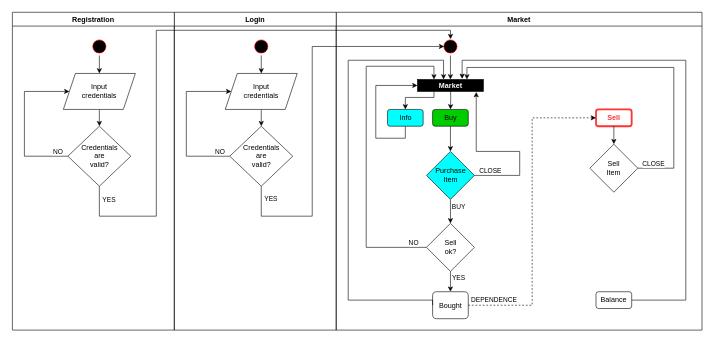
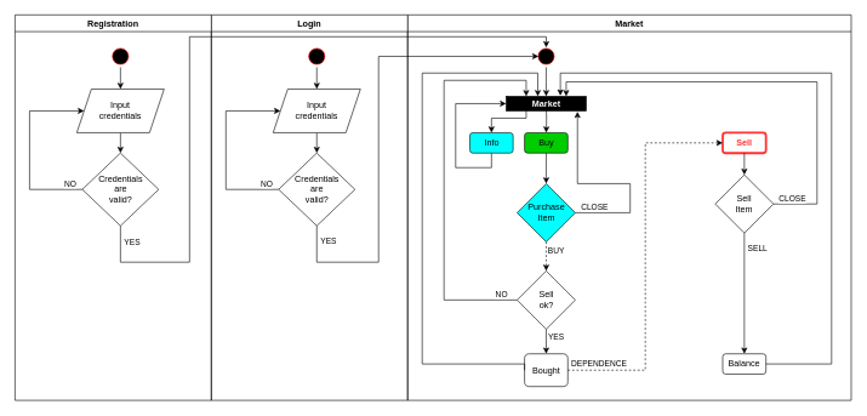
- <mxCell id="15" style="edgeStyle=orthogonalEdgeStyle;rounded=0;orthogonalLoop=1;jettySize=auto;html=1;exitX=0.5;exitY=1;exitDx=0;exitDy=0;entryX=0.5;entryY=0;entryDx=0;entryDy=0;" parent="2" source="17" target="13" edge="1"><mxGeometry relative="1" as="geometry" /></mxCell>
+ <mxCell id="15" style="edgeStyle=orthogonalEdgeStyle;rounded=0;orthogonalLoop=1;jettySize=auto;html=1;exitX=0.5;exitY=1;exitDx=0;exitDy=0;entryX=0.5;entryY=0;entryDx=0;entryDy=0;dashed=1;" parent="2" source="17" target="13" edge="1"><mxGeometry relative="1" as="geometry" /></mxCell>
+ <mxCell id="31" style="edgeStyle=orthogonalEdgeStyle;rounded=0;orthogonalLoop=1;jettySize=auto;html=1;exitX=0.5;exitY=1;exitDx=0;exitDy=0;entryX=0.5;entryY=0;entryDx=0;entryDy=0;" parent="2" source="26" target="29" edge="1"><mxGeometry relative="1" as="geometry" /></mxCell>
+ <mxCell id="32" value="SELL" style="edgeLabel;html=1;align=center;verticalAlign=middle;resizable=0;points=[];" parent="31" vertex="1" connectable="0"><mxGeometry x="-0.571" y="4" relative="1" as="geometry"><mxPoint x="13" y="-16" as="offset" /></mxGeometry></mxCell>
